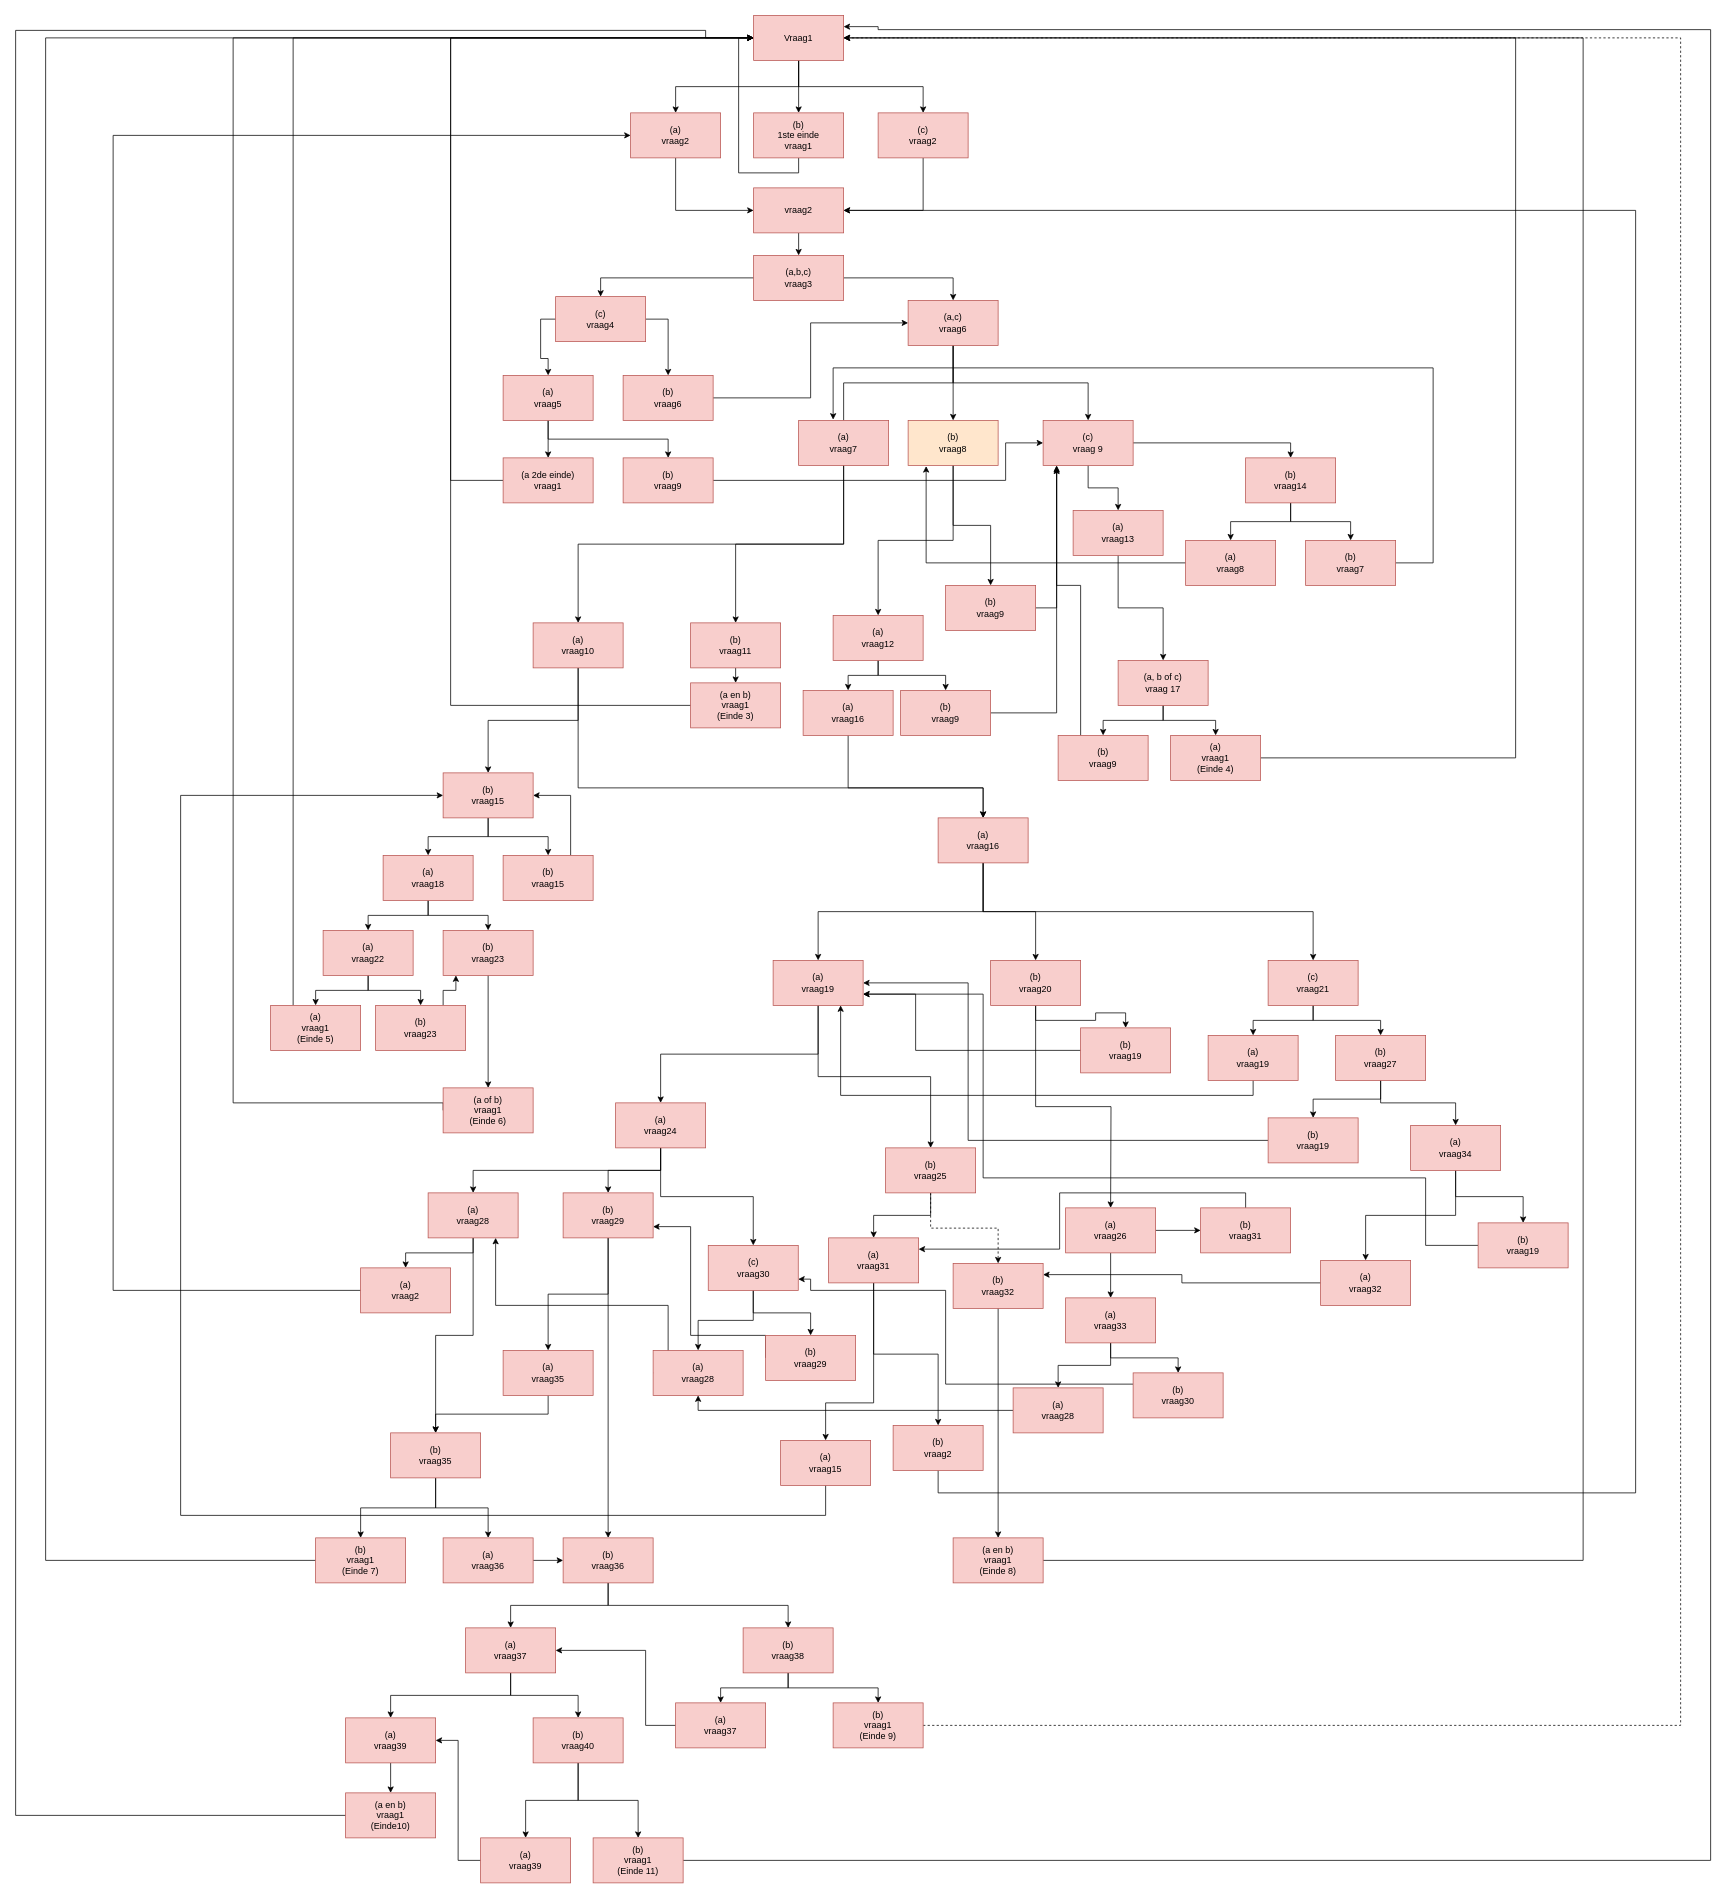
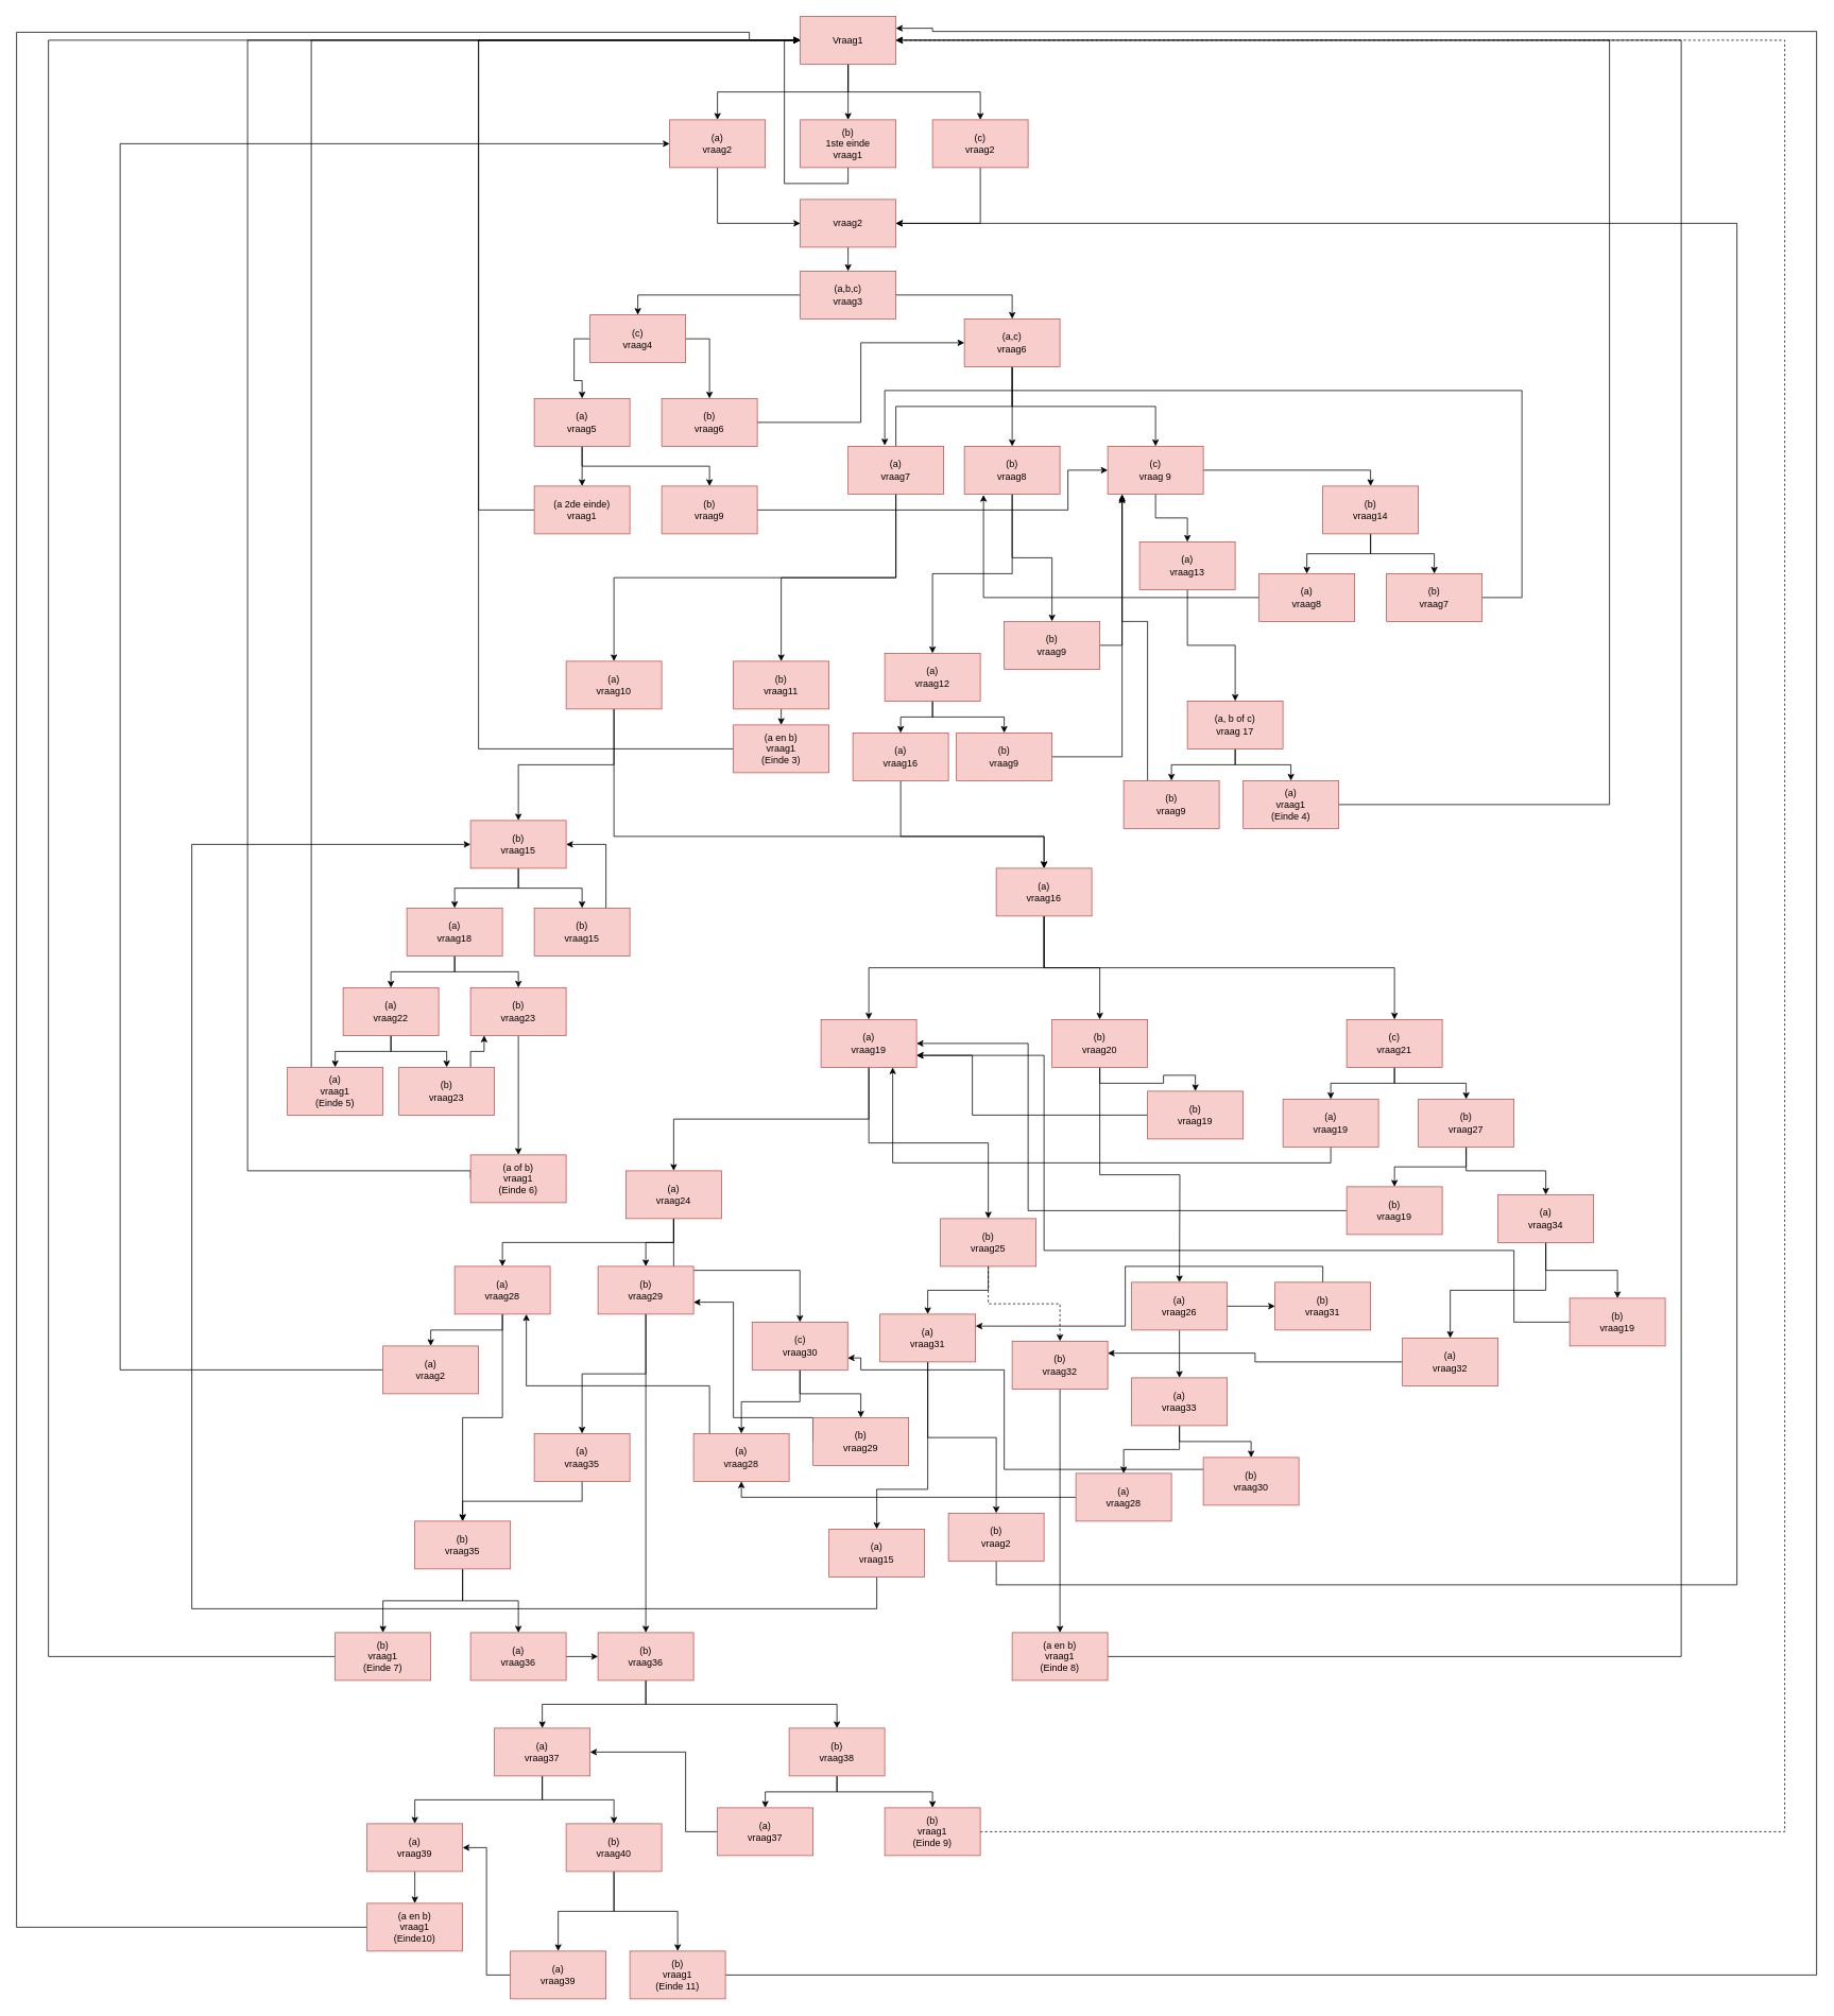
- <mxCell id="38" value="(b)&lt;br&gt;vraag8" style="rounded=0;whiteSpace=wrap;html=1;fillColor=#ffe6cc;strokeColor=#b85450;" parent="1" vertex="1"><mxGeometry x="1210" y="560" width="120" height="60" as="geometry" /></mxCell>
+ <mxCell id="38" value="(b)&lt;br&gt;vraag8" style="rounded=0;whiteSpace=wrap;html=1;fillColor=#f8cecc;strokeColor=#b85450;" parent="1" vertex="1"><mxGeometry x="1210" y="560" width="120" height="60" as="geometry" /></mxCell>
- <mxCell id="109" value="(a)&lt;br&gt;vraag24" style="rounded=0;whiteSpace=wrap;html=1;fillColor=#f8cecc;strokeColor=#b85450;" parent="1" vertex="1"><mxGeometry x="820" y="1470" width="120" height="60" as="geometry" /></mxCell>
+ <mxCell id="109" value="(a)&lt;br&gt;vraag24" style="rounded=0;whiteSpace=wrap;html=1;fillColor=#f8cecc;strokeColor=#b85450;" parent="1" vertex="1"><mxGeometry x="785" y="1470" width="120" height="60" as="geometry" /></mxCell>
